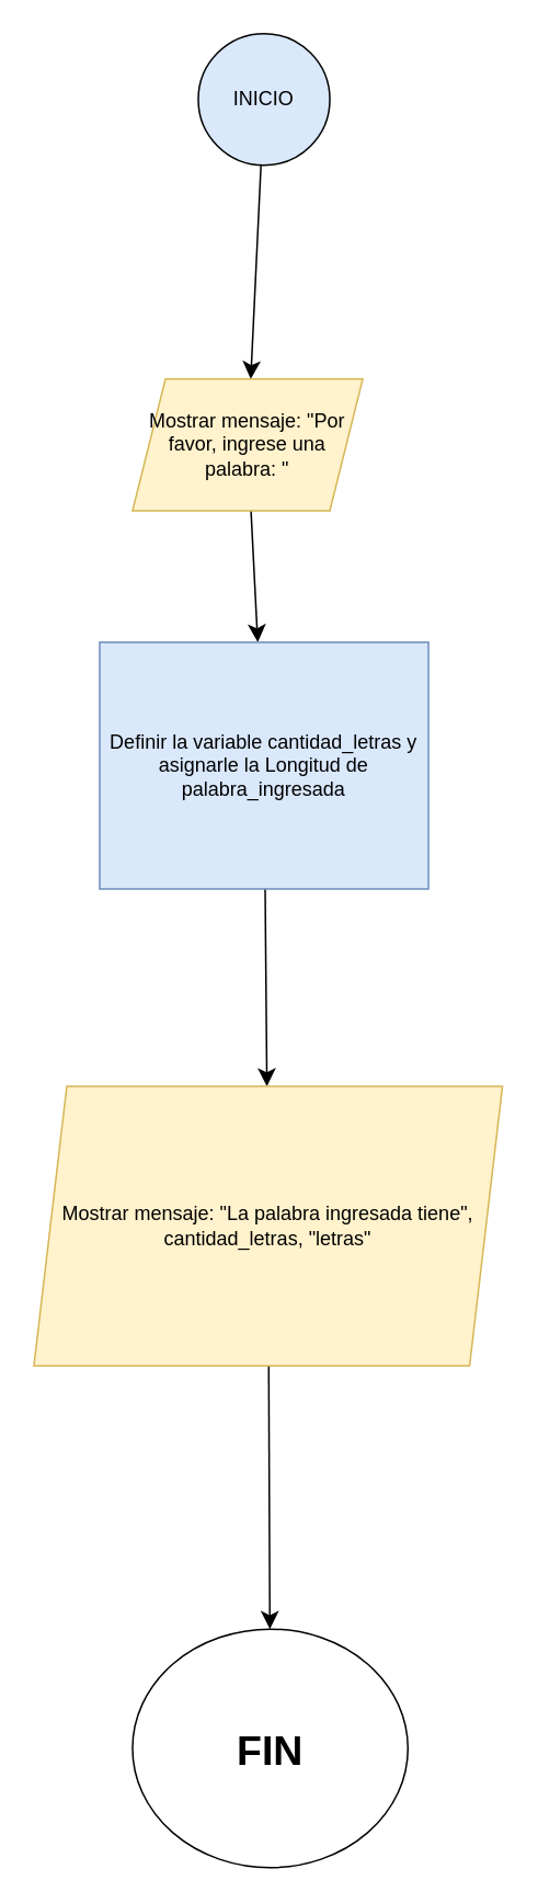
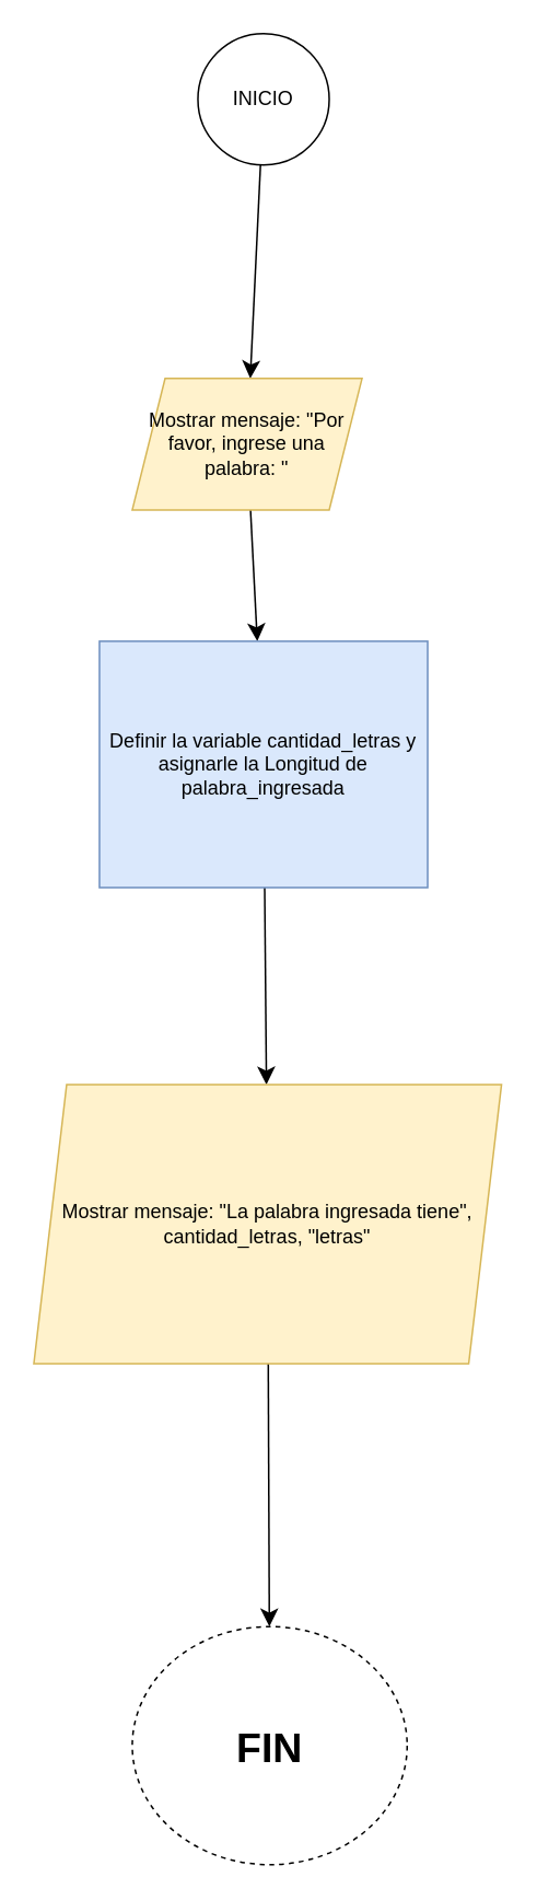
- <mxCell id="3" value="INICIO" style="ellipse;whiteSpace=wrap;html=1;aspect=fixed;fillColor=#dae8fc;" vertex="1" parent="1"><mxGeometry x="120" y="20" width="80" height="80" as="geometry" /></mxCell>
+ <mxCell id="3" value="INICIO" style="ellipse;whiteSpace=wrap;html=1;aspect=fixed;" vertex="1" parent="1"><mxGeometry x="120" y="20" width="80" height="80" as="geometry" /></mxCell>
- <mxCell id="10" value="&lt;h2&gt;&lt;font style=&quot;font-size: 25px;&quot;&gt;FIN&lt;/font&gt;&lt;/h2&gt;" style="ellipse;whiteSpace=wrap;html=1;" vertex="1" parent="1"><mxGeometry x="80" y="990" width="167.5" height="145" as="geometry" /></mxCell>
+ <mxCell id="10" value="&lt;h2&gt;&lt;font style=&quot;font-size: 25px;&quot;&gt;FIN&lt;/font&gt;&lt;/h2&gt;" style="ellipse;whiteSpace=wrap;html=1;dashed=1;" vertex="1" parent="1"><mxGeometry x="80" y="990" width="167.5" height="145" as="geometry" /></mxCell>
